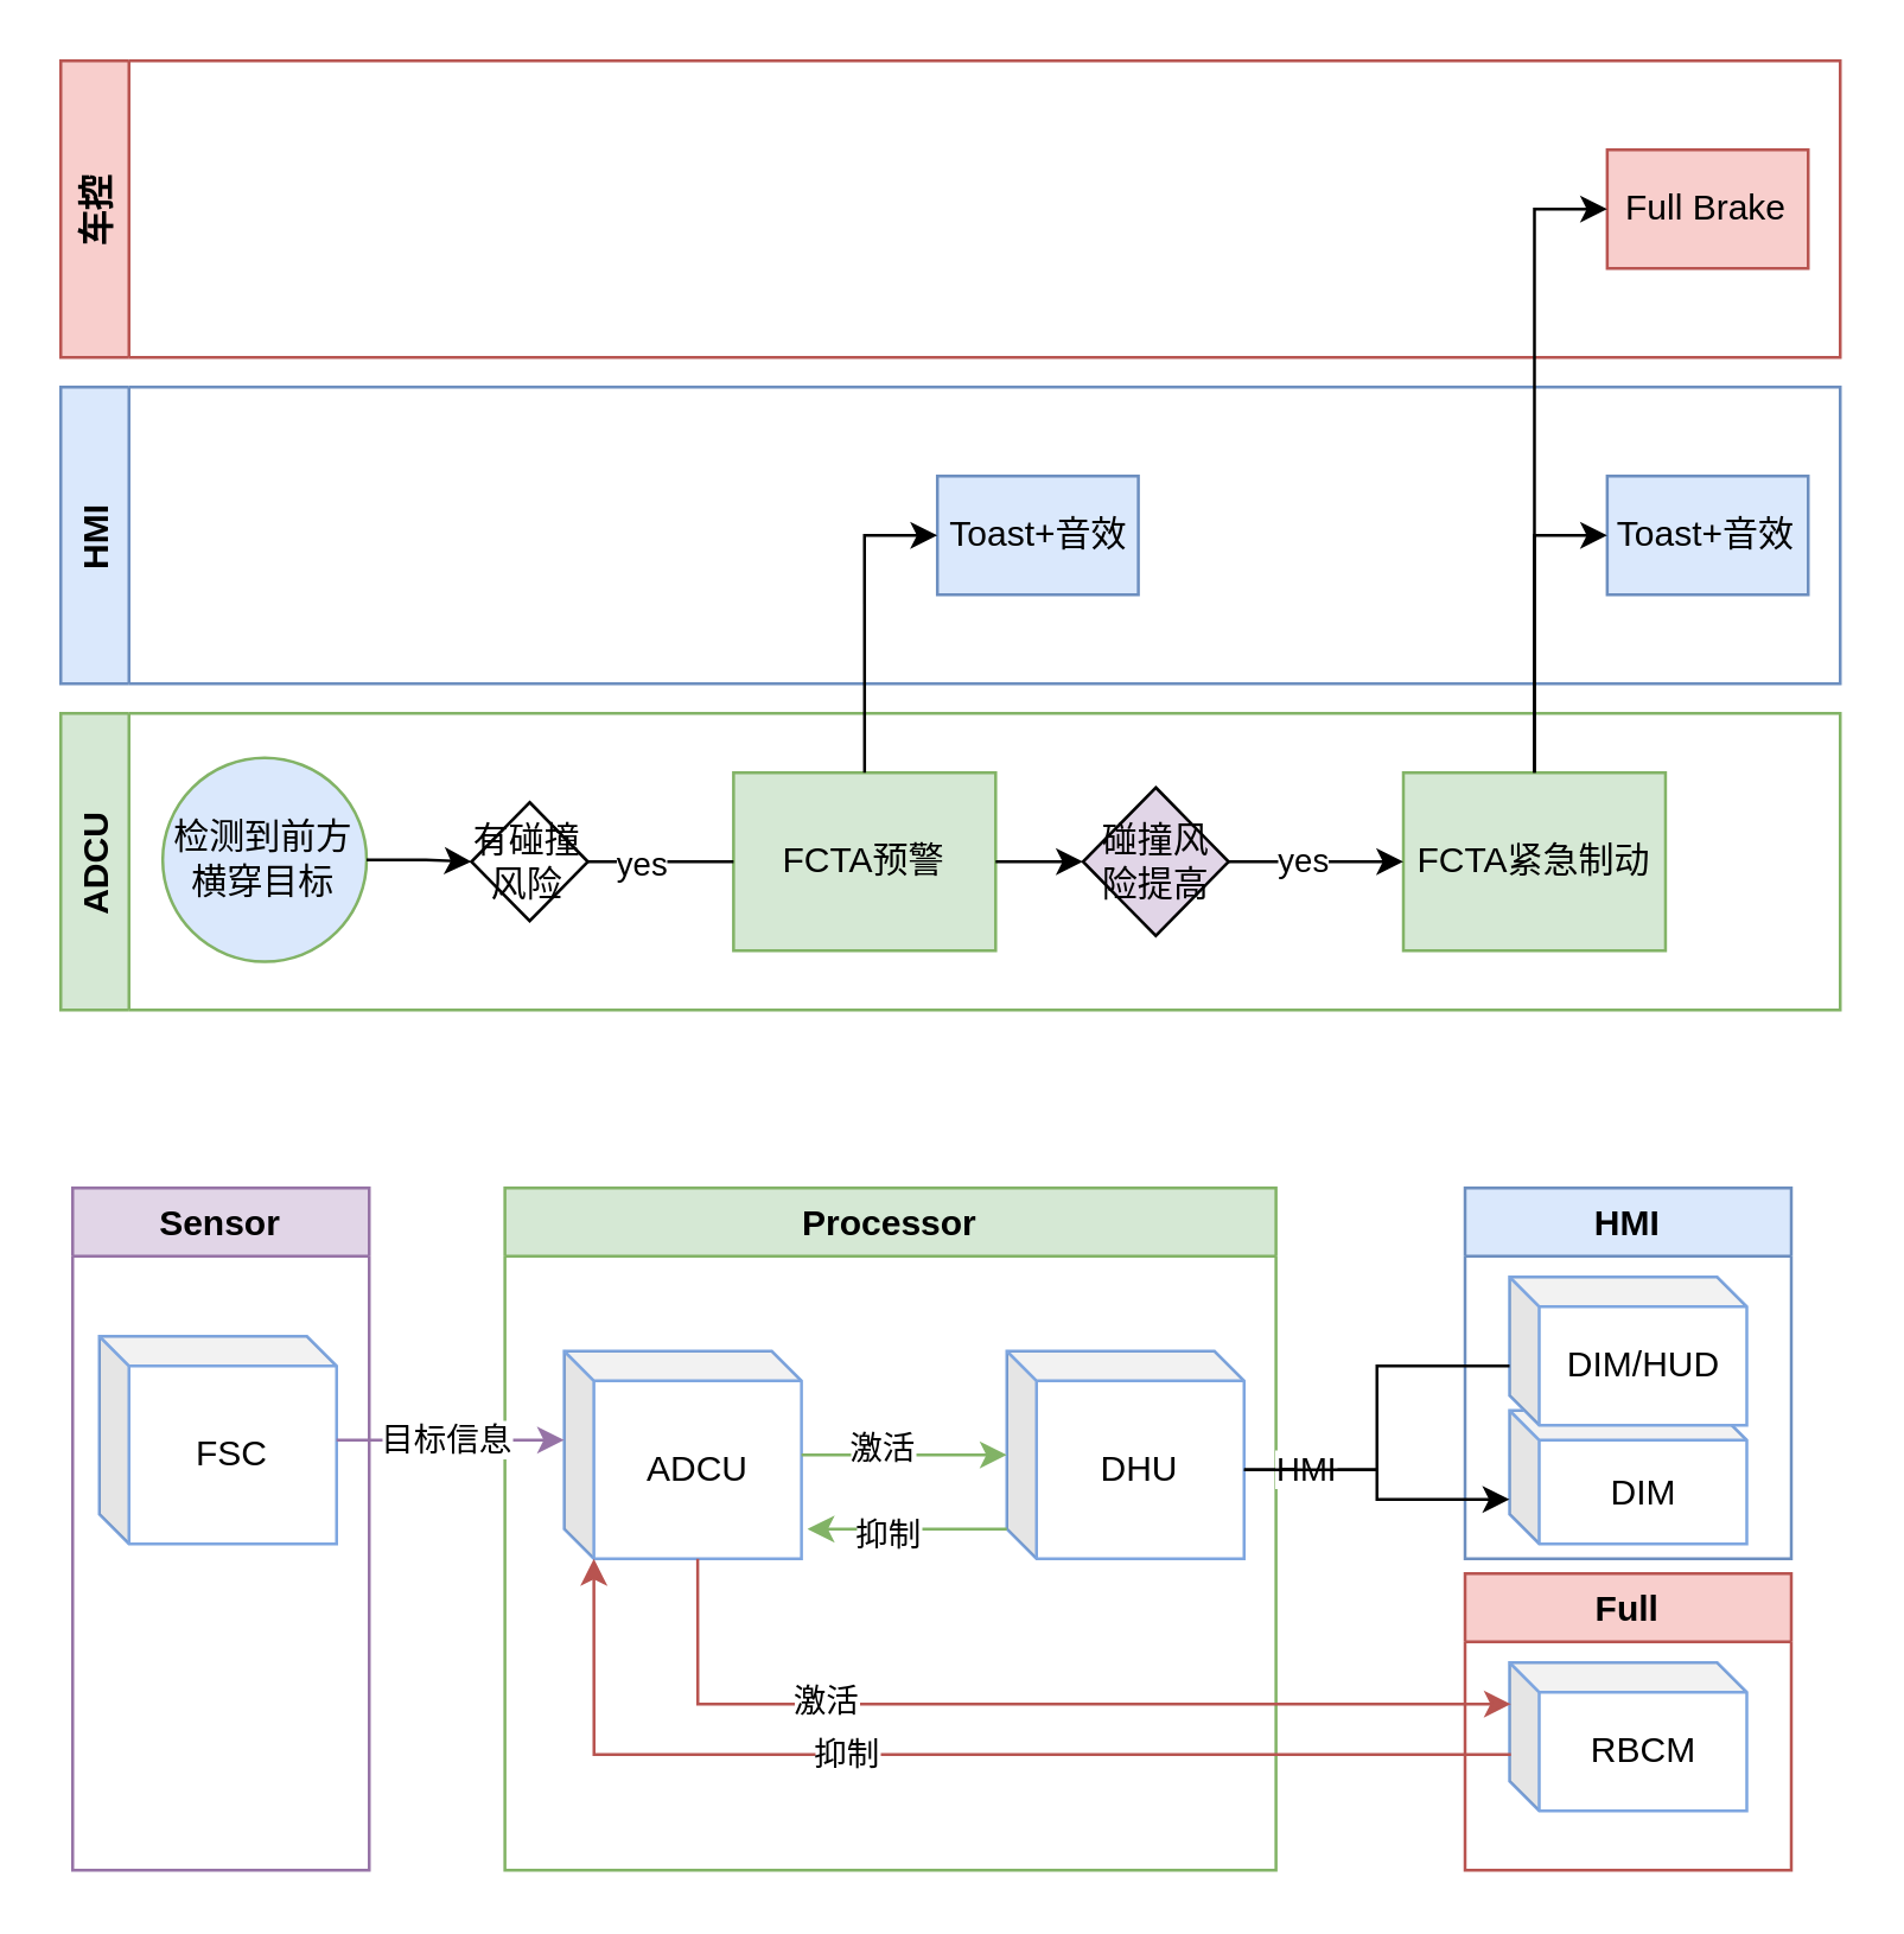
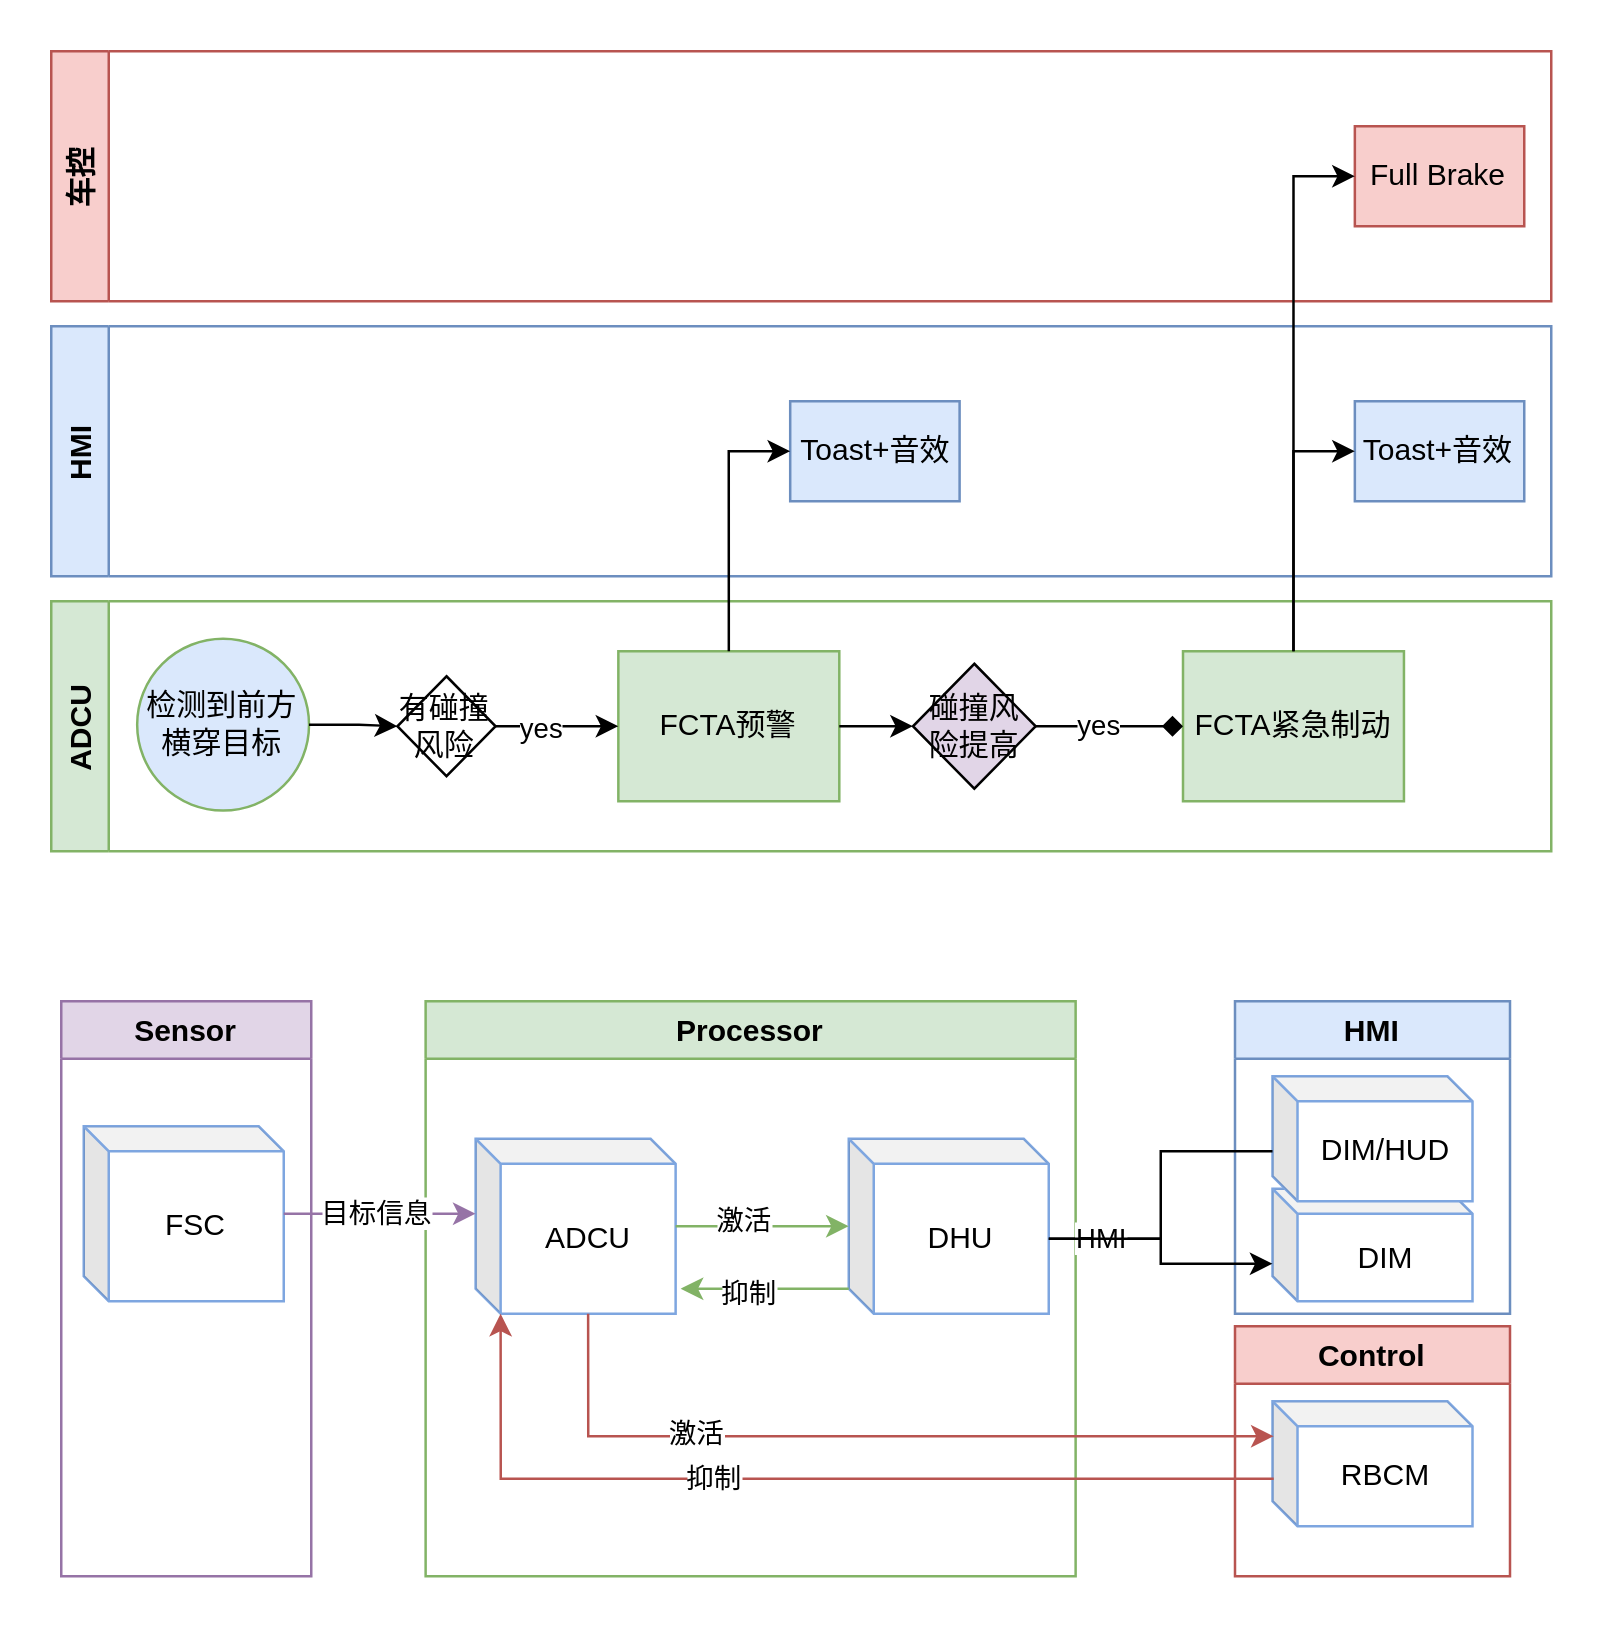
- <mxCell id="6" value="" style="edgeStyle=orthogonalEdgeStyle;rounded=0;orthogonalLoop=1;jettySize=auto;html=1;endArrow=none;" edge="1" parent="3" source="4" target="5"><mxGeometry relative="1" as="geometry" /></mxCell>
+ <mxCell id="6" value="" style="edgeStyle=orthogonalEdgeStyle;rounded=0;orthogonalLoop=1;jettySize=auto;html=1;" edge="1" parent="3" source="4" target="5"><mxGeometry relative="1" as="geometry" /></mxCell>
- <mxCell id="11" value="" style="edgeStyle=orthogonalEdgeStyle;rounded=0;orthogonalLoop=1;jettySize=auto;html=1;" edge="1" parent="3" source="8" target="10"><mxGeometry relative="1" as="geometry" /></mxCell>
+ <mxCell id="11" value="" style="edgeStyle=orthogonalEdgeStyle;rounded=0;orthogonalLoop=1;jettySize=auto;html=1;endArrow=diamond;" edge="1" parent="3" source="8" target="10"><mxGeometry relative="1" as="geometry" /></mxCell>
- <mxCell id="26" value="Full" style="swimlane;strokeColor=#b85450;fillColor=#f8cecc;" vertex="1" parent="23"><mxGeometry x="469.5" y="130" width="110" height="100" as="geometry" /></mxCell>
+ <mxCell id="26" value="Control" style="swimlane;strokeColor=#b85450;fillColor=#f8cecc;" vertex="1" parent="23"><mxGeometry x="469.5" y="130" width="110" height="100" as="geometry" /></mxCell>
